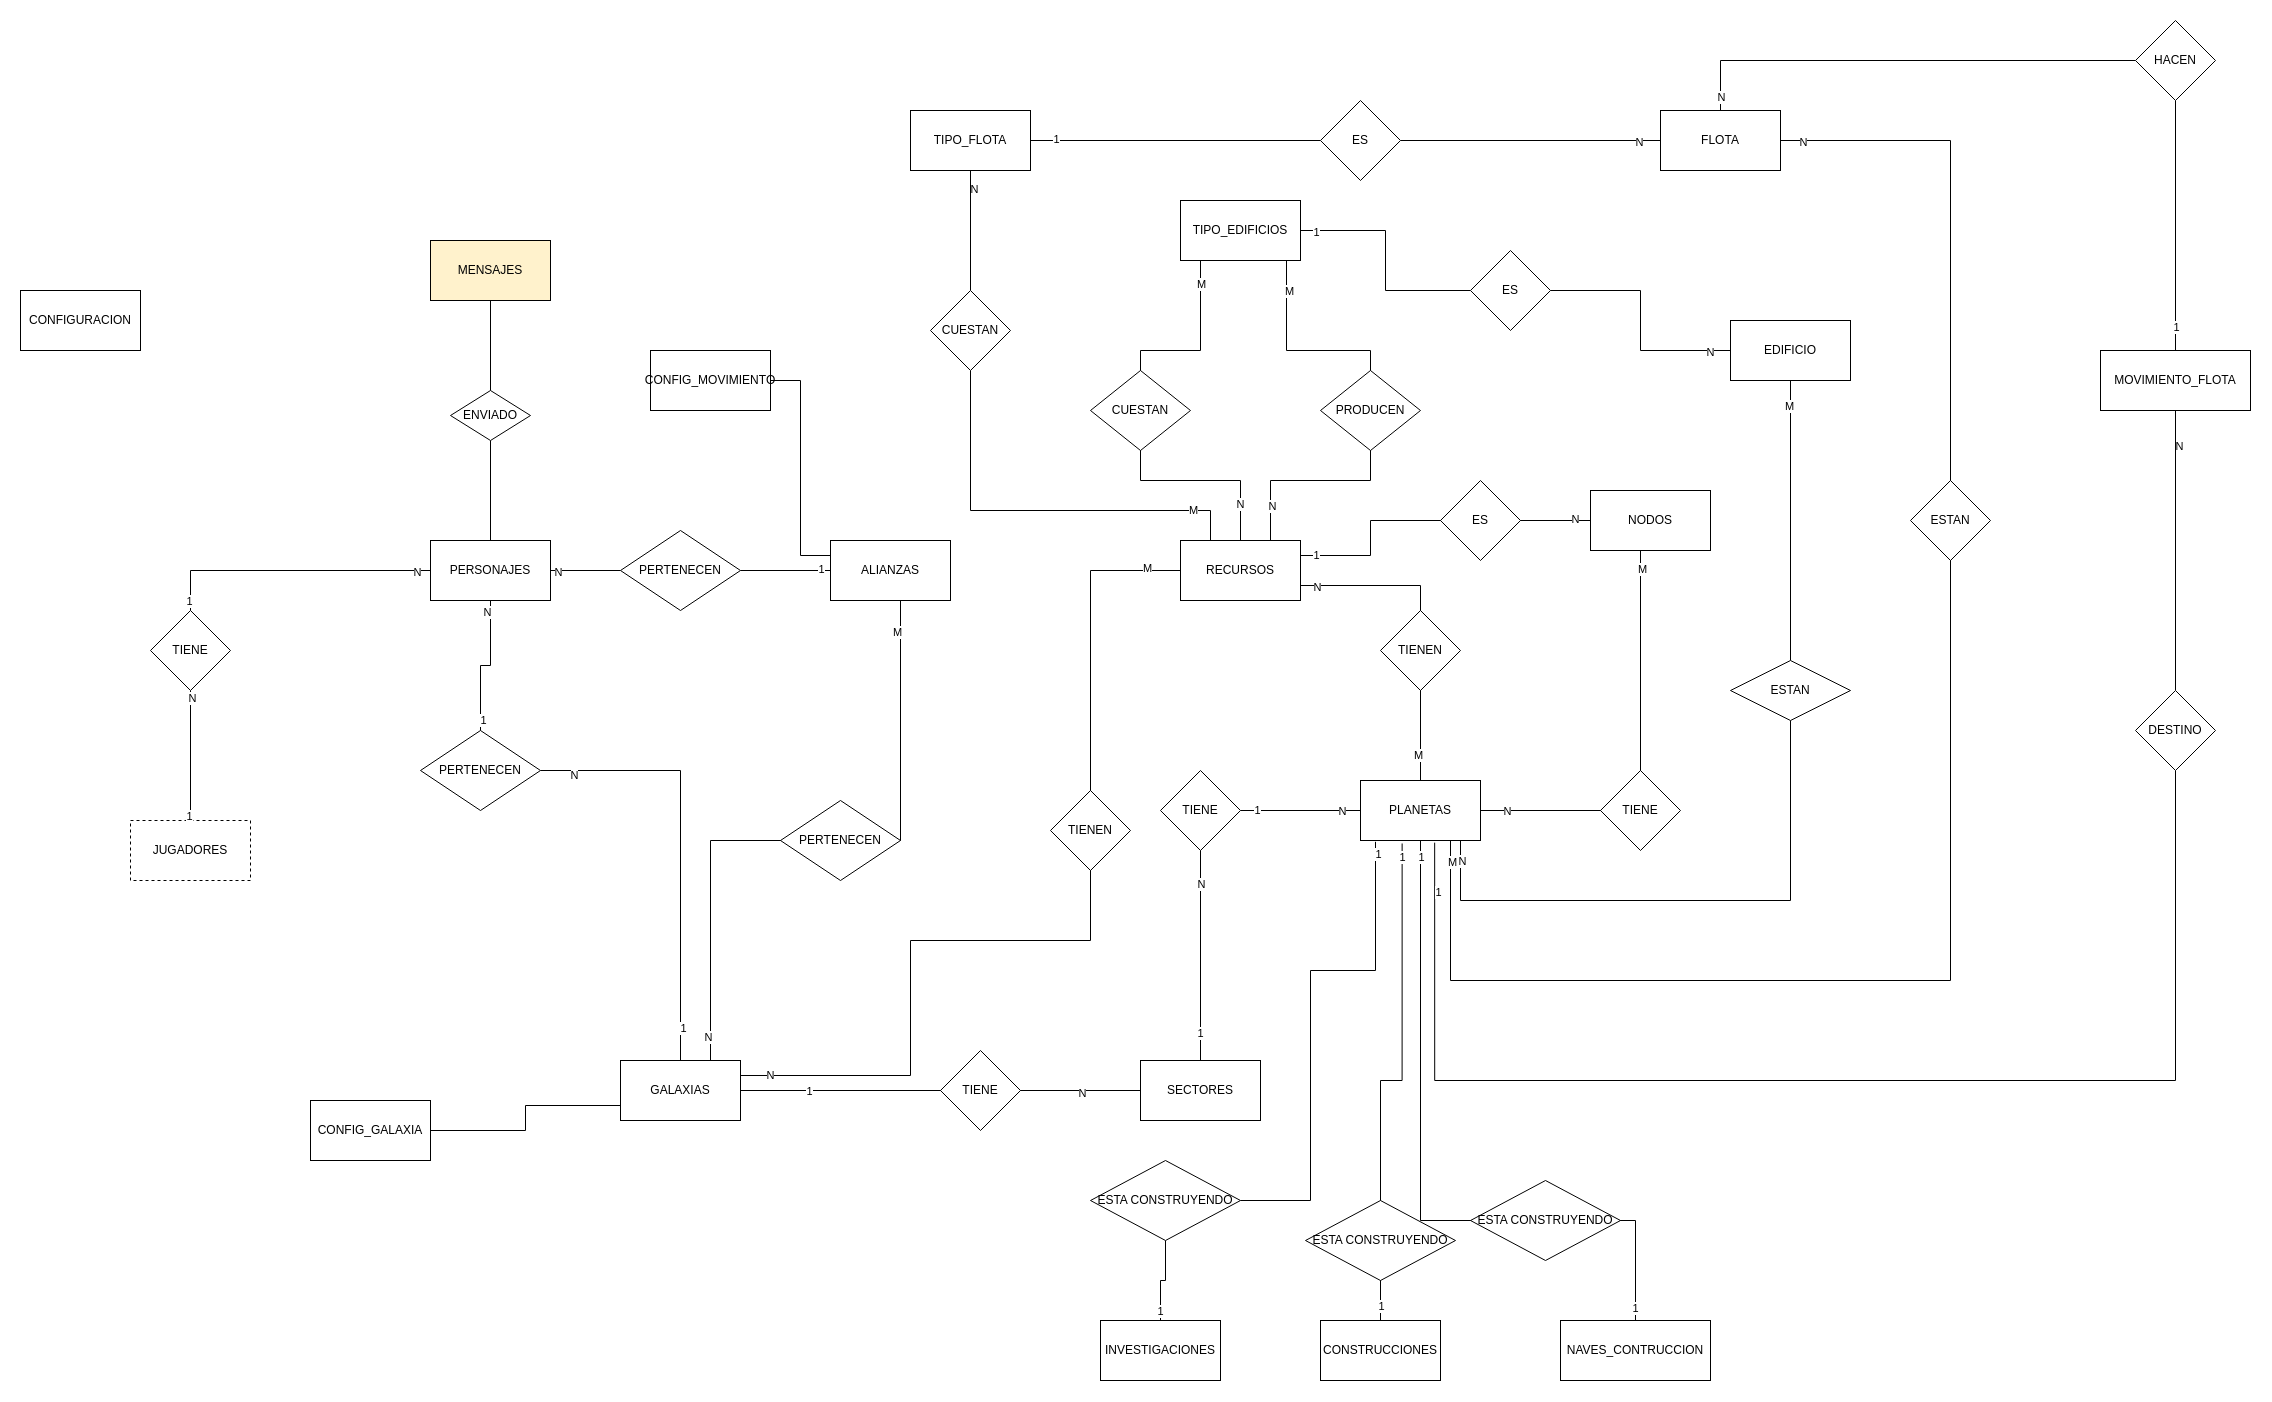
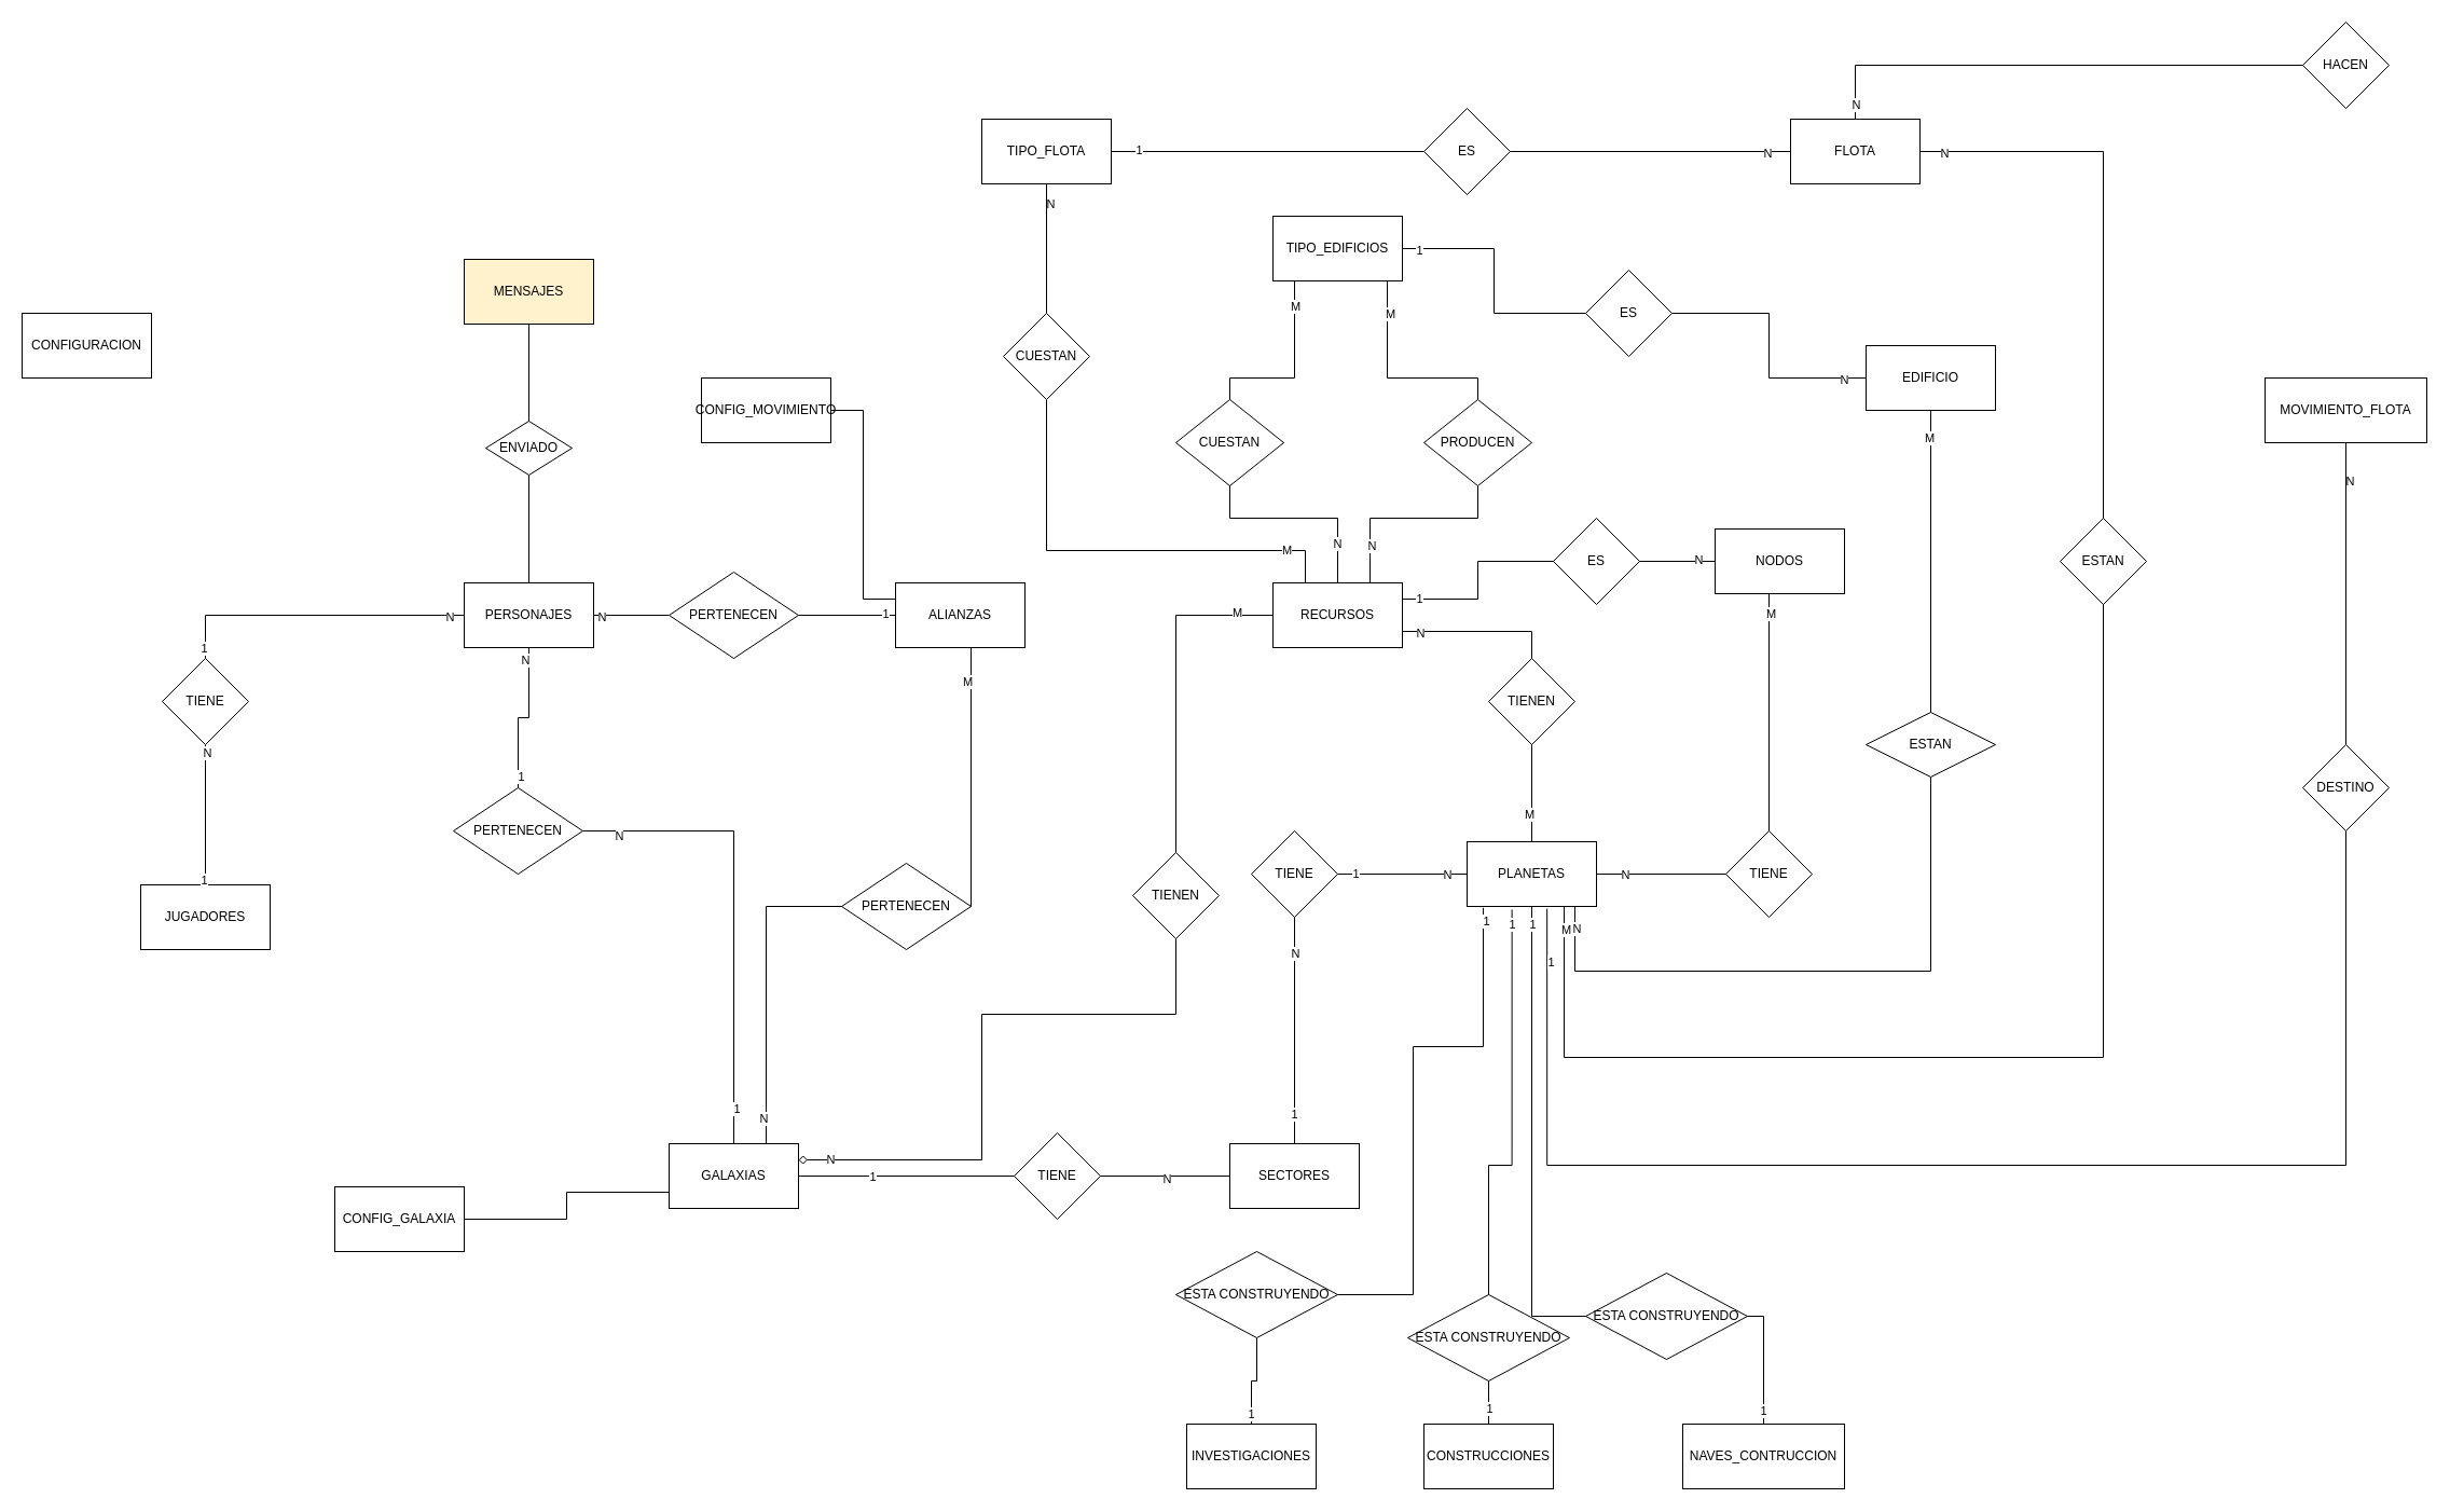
- <mxCell id="95" style="edgeStyle=orthogonalEdgeStyle;rounded=0;orthogonalLoop=1;jettySize=auto;html=1;entryX=0.5;entryY=0;entryDx=0;entryDy=0;endArrow=none;endFill=0;" edge="1" parent="1" source="97" target="48"><mxGeometry relative="1" as="geometry" /></mxCell>
- <mxCell id="96" value="1" style="edgeLabel;html=1;align=center;verticalAlign=middle;resizable=0;points=[];" vertex="1" connectable="0" parent="95"><mxGeometry x="0.808" relative="1" as="geometry"><mxPoint as="offset" /></mxGeometry></mxCell>
- <mxCell id="6" value="JUGADORES" style="rounded=0;whiteSpace=wrap;html=1;dashed=1;" vertex="1" parent="1"><mxGeometry x="130" y="820" width="120" height="60" as="geometry" /></mxCell>
+ <mxCell id="6" value="JUGADORES" style="rounded=0;whiteSpace=wrap;html=1;" vertex="1" parent="1"><mxGeometry x="130" y="820" width="120" height="60" as="geometry" /></mxCell>
- <mxCell id="27" style="edgeStyle=orthogonalEdgeStyle;rounded=0;orthogonalLoop=1;jettySize=auto;html=1;endArrow=none;endFill=0;entryX=1;entryY=0.25;entryDx=0;entryDy=0;" edge="1" parent="1" source="33" target="5"><mxGeometry relative="1" as="geometry"><mxPoint x="1100" y="760" as="targetPoint" /><Array as="points"><mxPoint x="1090" y="570" /><mxPoint x="1090" y="940" /><mxPoint x="910" y="940" /><mxPoint x="910" y="1075" /></Array></mxGeometry></mxCell>
+ <mxCell id="27" style="edgeStyle=orthogonalEdgeStyle;rounded=0;orthogonalLoop=1;jettySize=auto;html=1;endArrow=diamond;endFill=0;entryX=1;entryY=0.25;entryDx=0;entryDy=0;" edge="1" parent="1" source="33" target="5"><mxGeometry relative="1" as="geometry"><mxPoint x="1100" y="760" as="targetPoint" /><Array as="points"><mxPoint x="1090" y="570" /><mxPoint x="1090" y="940" /><mxPoint x="910" y="940" /><mxPoint x="910" y="1075" /></Array></mxGeometry></mxCell>
